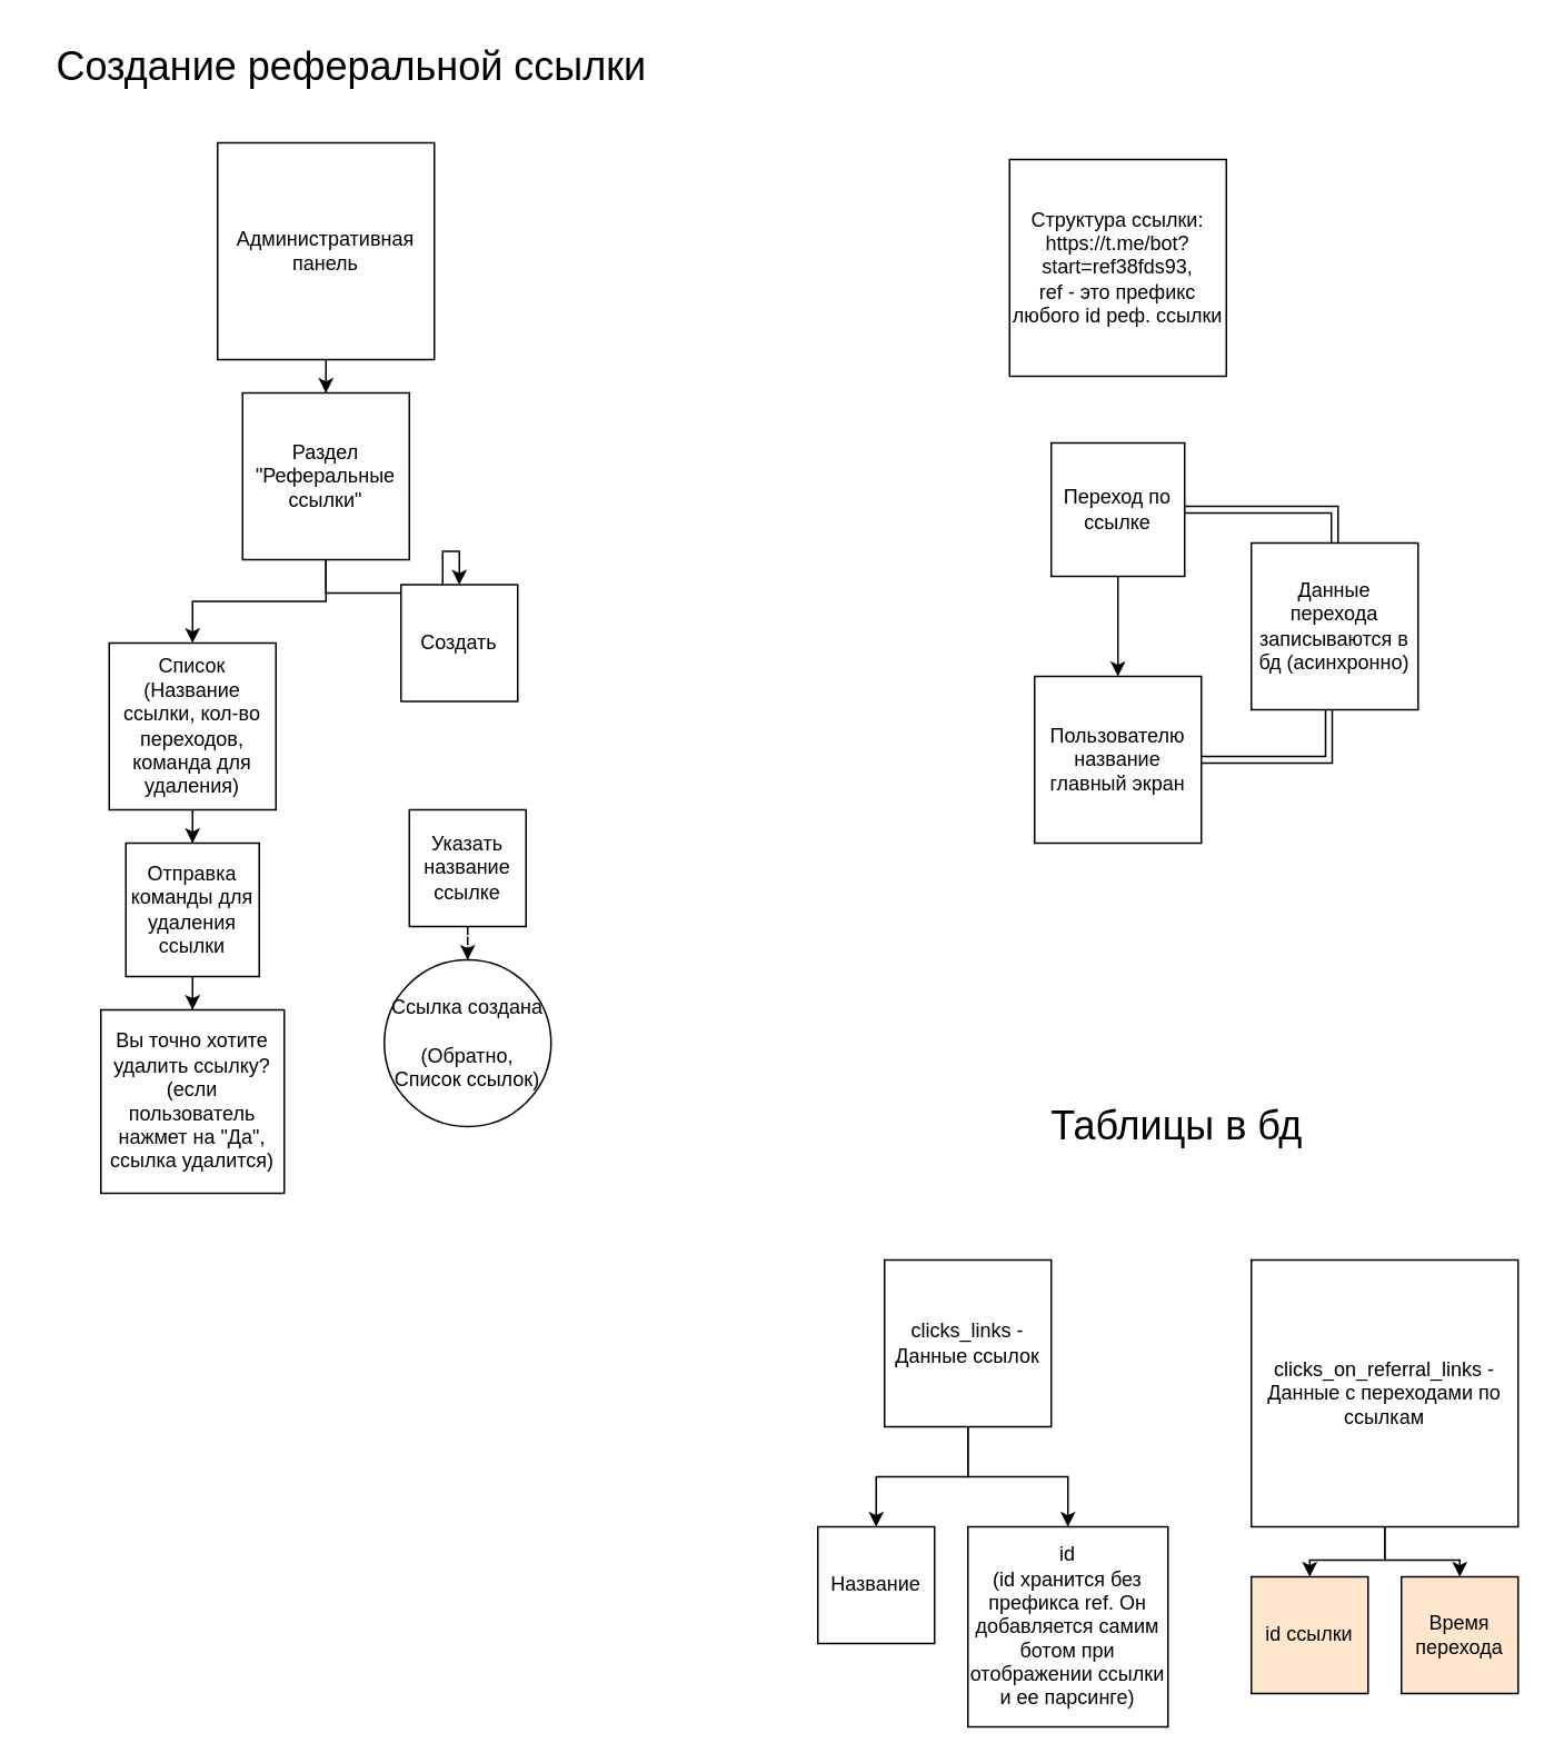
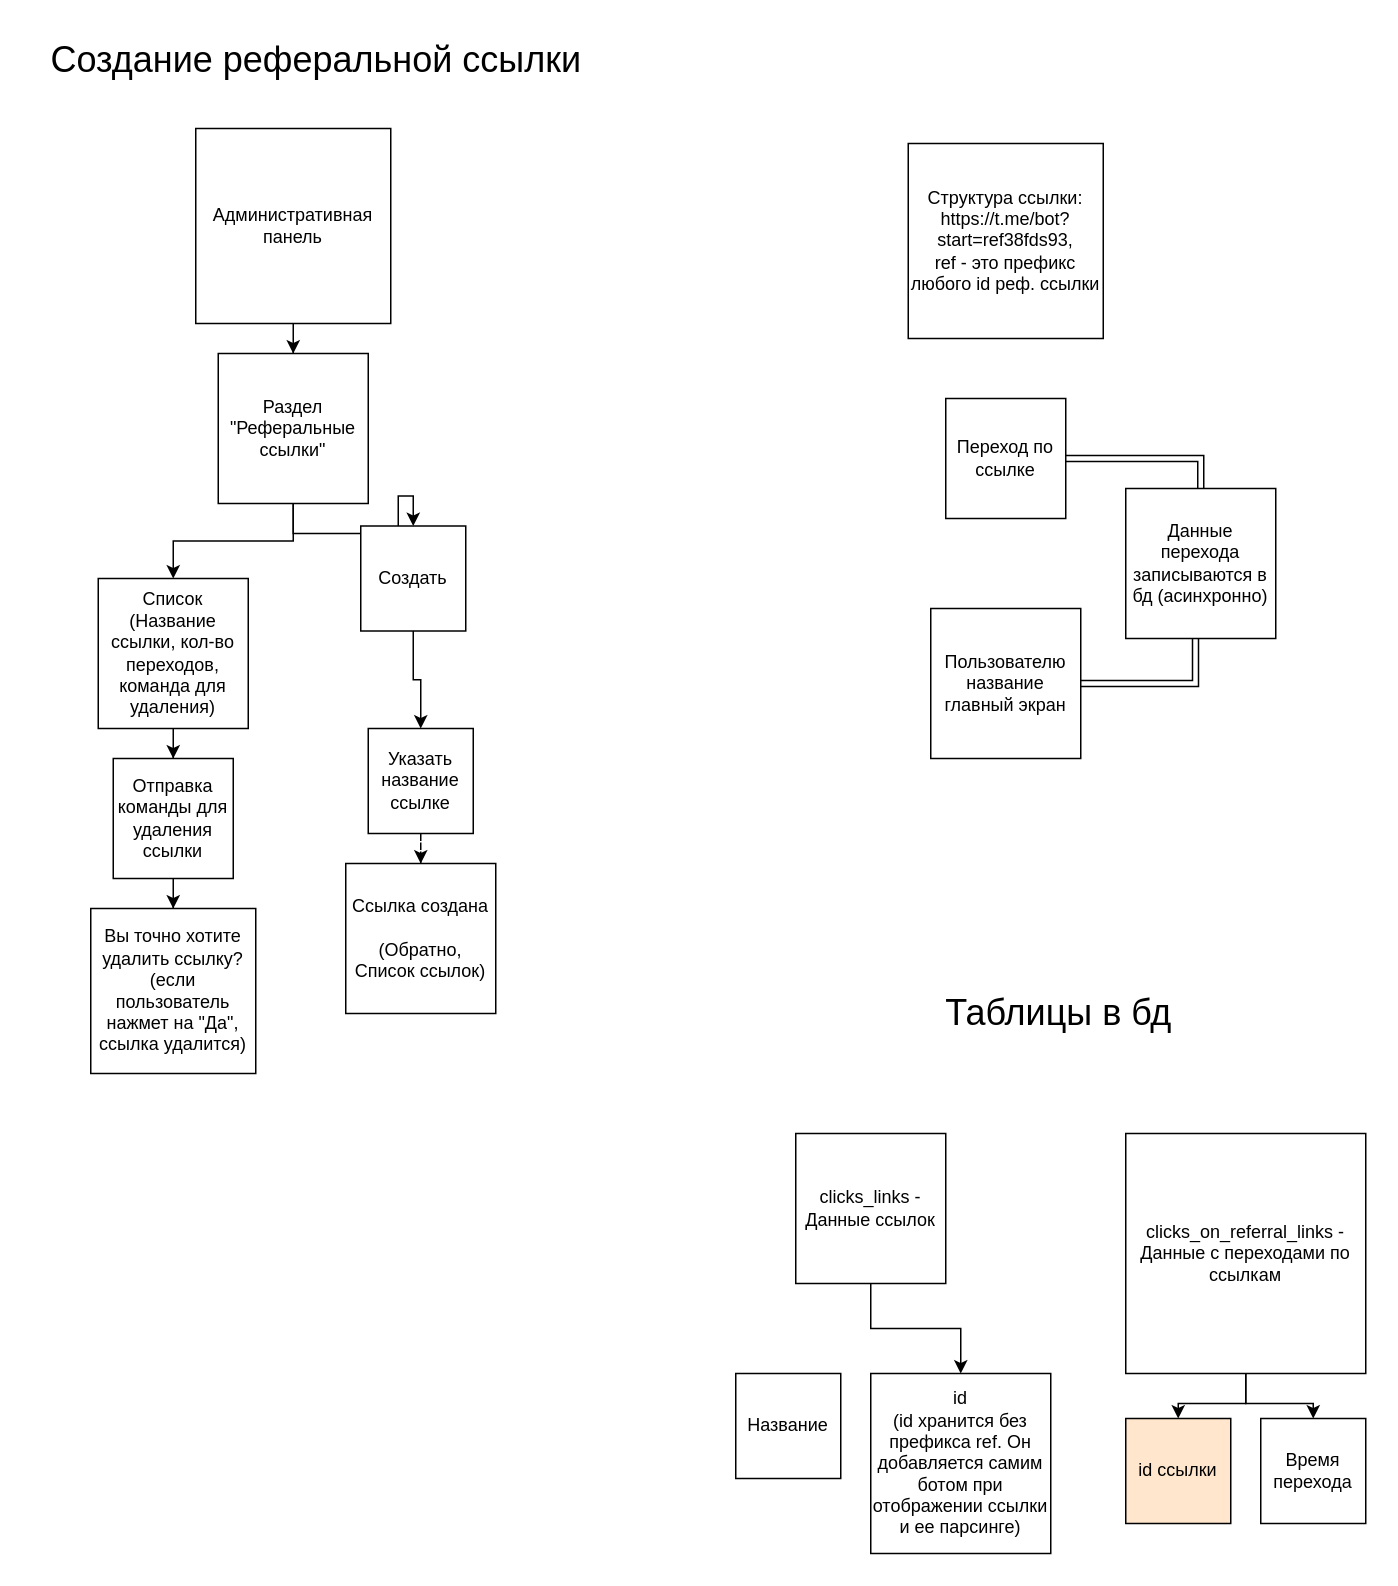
- <mxCell id="20" style="edgeStyle=orthogonalEdgeStyle;rounded=0;orthogonalLoop=1;jettySize=auto;html=1;fontSize=24;" edge="1" parent="1" source="21" target="22"><mxGeometry relative="1" as="geometry" /></mxCell>
+ <mxCell id="8" style="edgeStyle=orthogonalEdgeStyle;rounded=0;orthogonalLoop=1;jettySize=auto;html=1;fontSize=24;" edge="1" parent="1" source="9" target="13"><mxGeometry relative="1" as="geometry" /></mxCell>
- <mxCell id="14" value="Ссылка создана&lt;br&gt;&lt;br&gt;(Обратно, Список ссылок)" style="ellipse;whiteSpace=wrap;html=1;aspect=fixed;" vertex="1" parent="1"><mxGeometry x="230" y="575" width="100" height="100" as="geometry" /></mxCell>
+ <mxCell id="14" value="Ссылка создана&lt;br&gt;&lt;br&gt;(Обратно, Список ссылок)" style="whiteSpace=wrap;html=1;aspect=fixed;" vertex="1" parent="1"><mxGeometry x="230" y="575" width="100" height="100" as="geometry" /></mxCell>
- <mxCell id="27" style="edgeStyle=orthogonalEdgeStyle;rounded=0;orthogonalLoop=1;jettySize=auto;html=1;fontSize=24;" edge="1" parent="1" source="28" target="32"><mxGeometry relative="1" as="geometry" /></mxCell>
- <mxCell id="35" value="Время перехода" style="whiteSpace=wrap;html=1;aspect=fixed;fillColor=#ffe6cc;" vertex="1" parent="1"><mxGeometry x="840" y="945" width="70" height="70" as="geometry" /></mxCell>
+ <mxCell id="35" value="Время перехода" style="whiteSpace=wrap;html=1;aspect=fixed;" vertex="1" parent="1"><mxGeometry x="840" y="945" width="70" height="70" as="geometry" /></mxCell>
